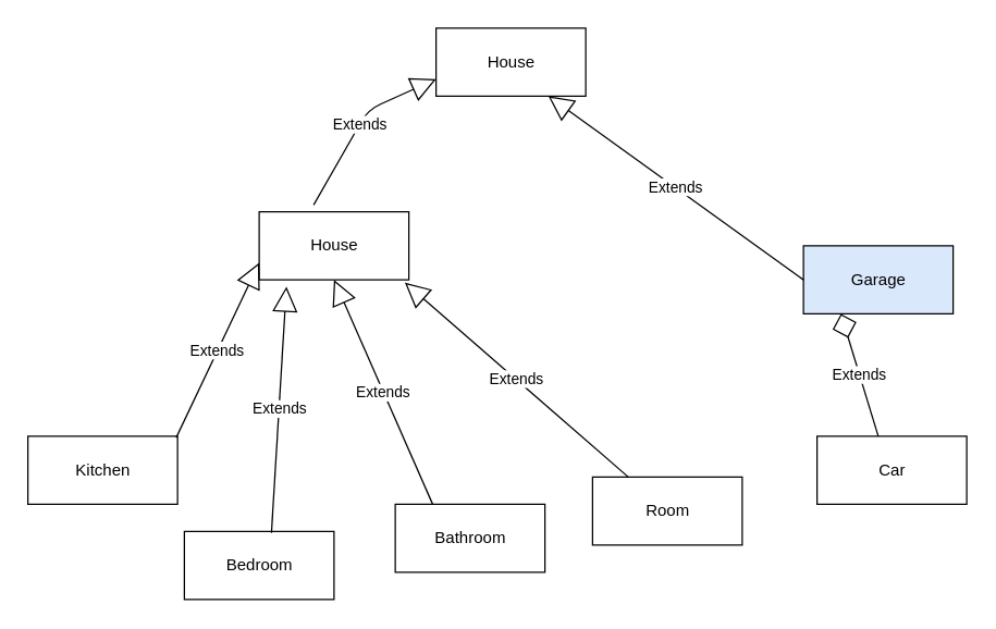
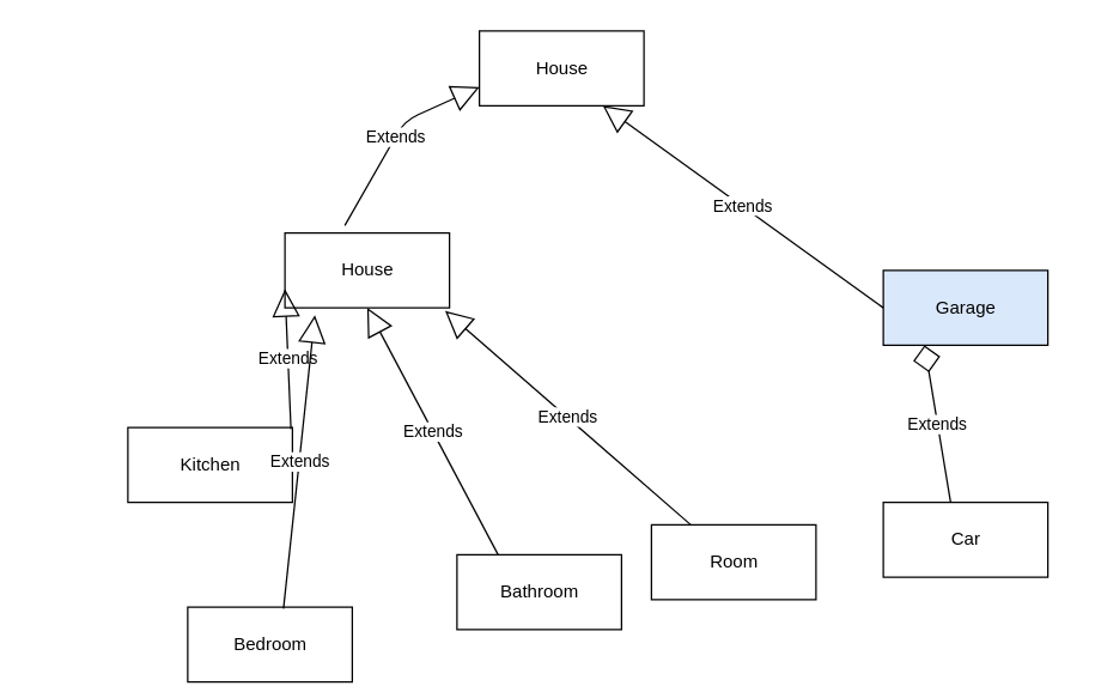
- <mxCell id="7" value="Kitchen" style="html=1;" vertex="1" parent="1"><mxGeometry x="20" y="320" width="110" height="50" as="geometry" /></mxCell>
+ <mxCell id="7" value="Kitchen" style="html=1;" vertex="1" parent="1"><mxGeometry x="85" y="285" width="110" height="50" as="geometry" /></mxCell>
- <mxCell id="11" value="Car" style="html=1;" vertex="1" parent="1"><mxGeometry x="600" y="320" width="110" height="50" as="geometry" /></mxCell>
+ <mxCell id="11" value="Car" style="html=1;" vertex="1" parent="1"><mxGeometry x="590" y="335" width="110" height="50" as="geometry" /></mxCell>
- <mxCell id="9" value="Bathroom" style="html=1;" vertex="1" parent="1"><mxGeometry x="290" y="370" width="110" height="50" as="geometry" /></mxCell>
+ <mxCell id="9" value="Bathroom" style="html=1;" vertex="1" parent="1"><mxGeometry x="305" y="370" width="110" height="50" as="geometry" /></mxCell>
- <mxCell id="10" value="Bedroom" style="html=1;" vertex="1" parent="1"><mxGeometry x="135" y="390" width="110" height="50" as="geometry" /></mxCell>
+ <mxCell id="10" value="Bedroom" style="html=1;" vertex="1" parent="1"><mxGeometry x="125" y="405" width="110" height="50" as="geometry" /></mxCell>
